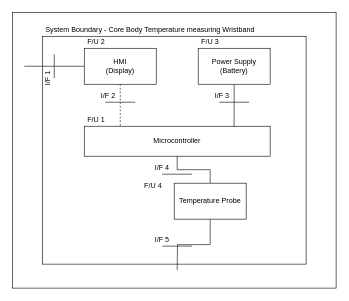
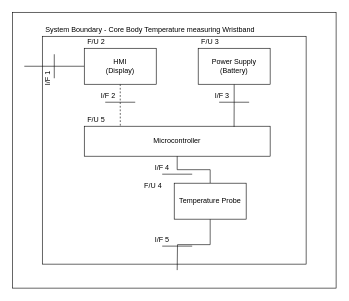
- <mxCell id="16" value="F/U 1" style="text;html=1;strokeColor=none;fillColor=none;align=center;verticalAlign=middle;whiteSpace=wrap;rounded=0;" vertex="1" parent="1"><mxGeometry x="140" y="190" width="40" height="20" as="geometry" /></mxCell>
+ <mxCell id="16" value="F/U 5" style="text;html=1;strokeColor=none;fillColor=none;align=center;verticalAlign=middle;whiteSpace=wrap;rounded=0;" vertex="1" parent="1"><mxGeometry x="140" y="190" width="40" height="20" as="geometry" /></mxCell>
